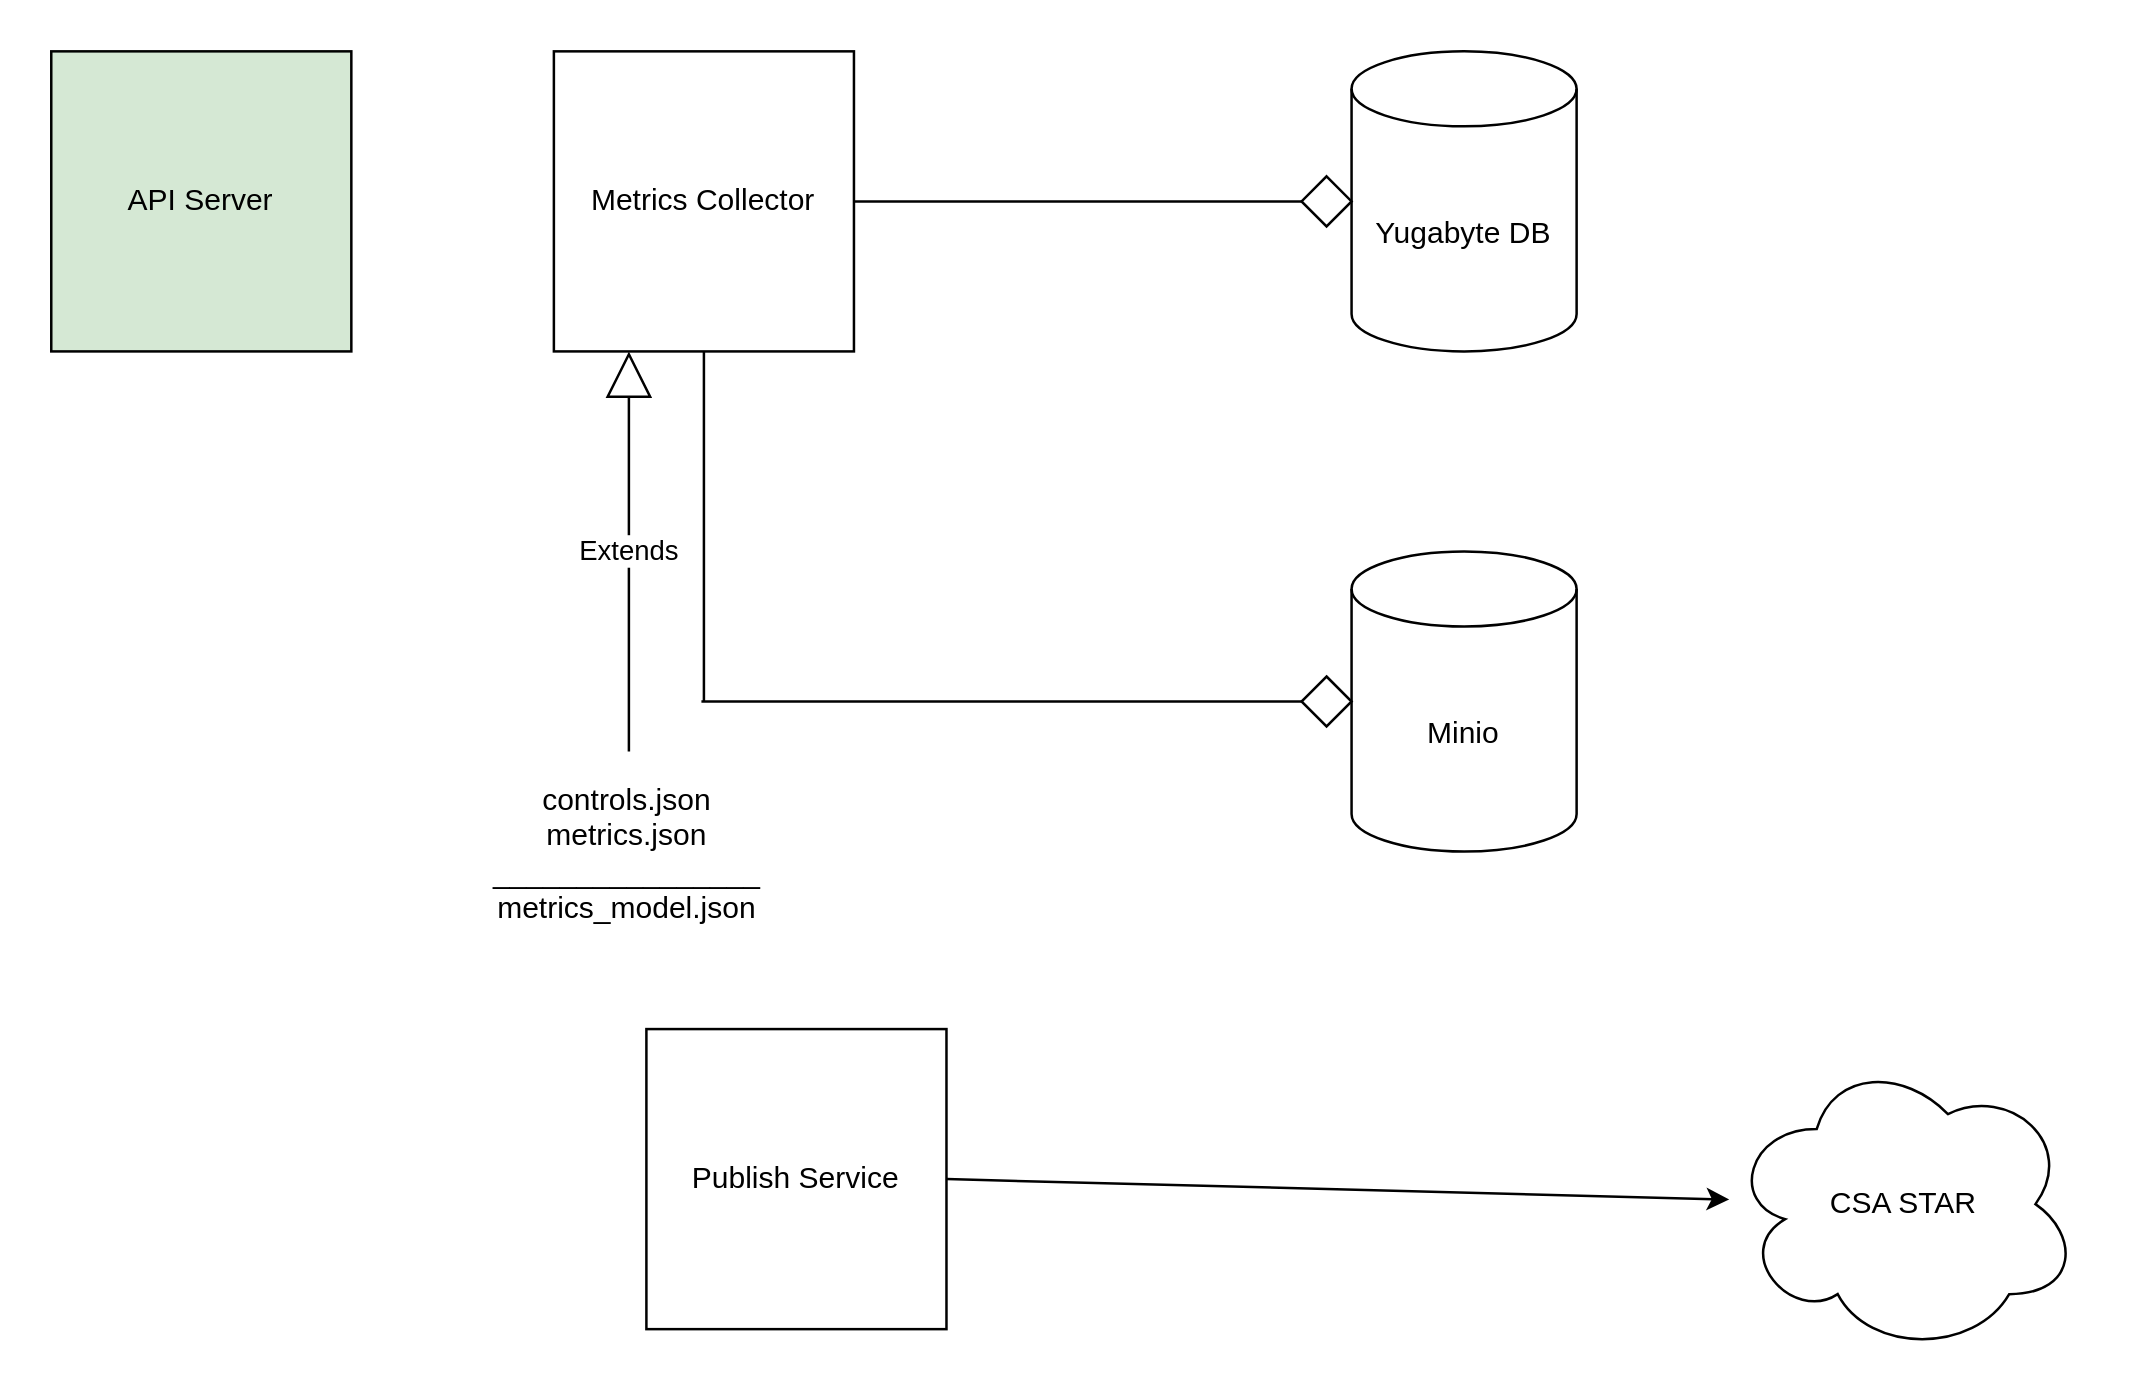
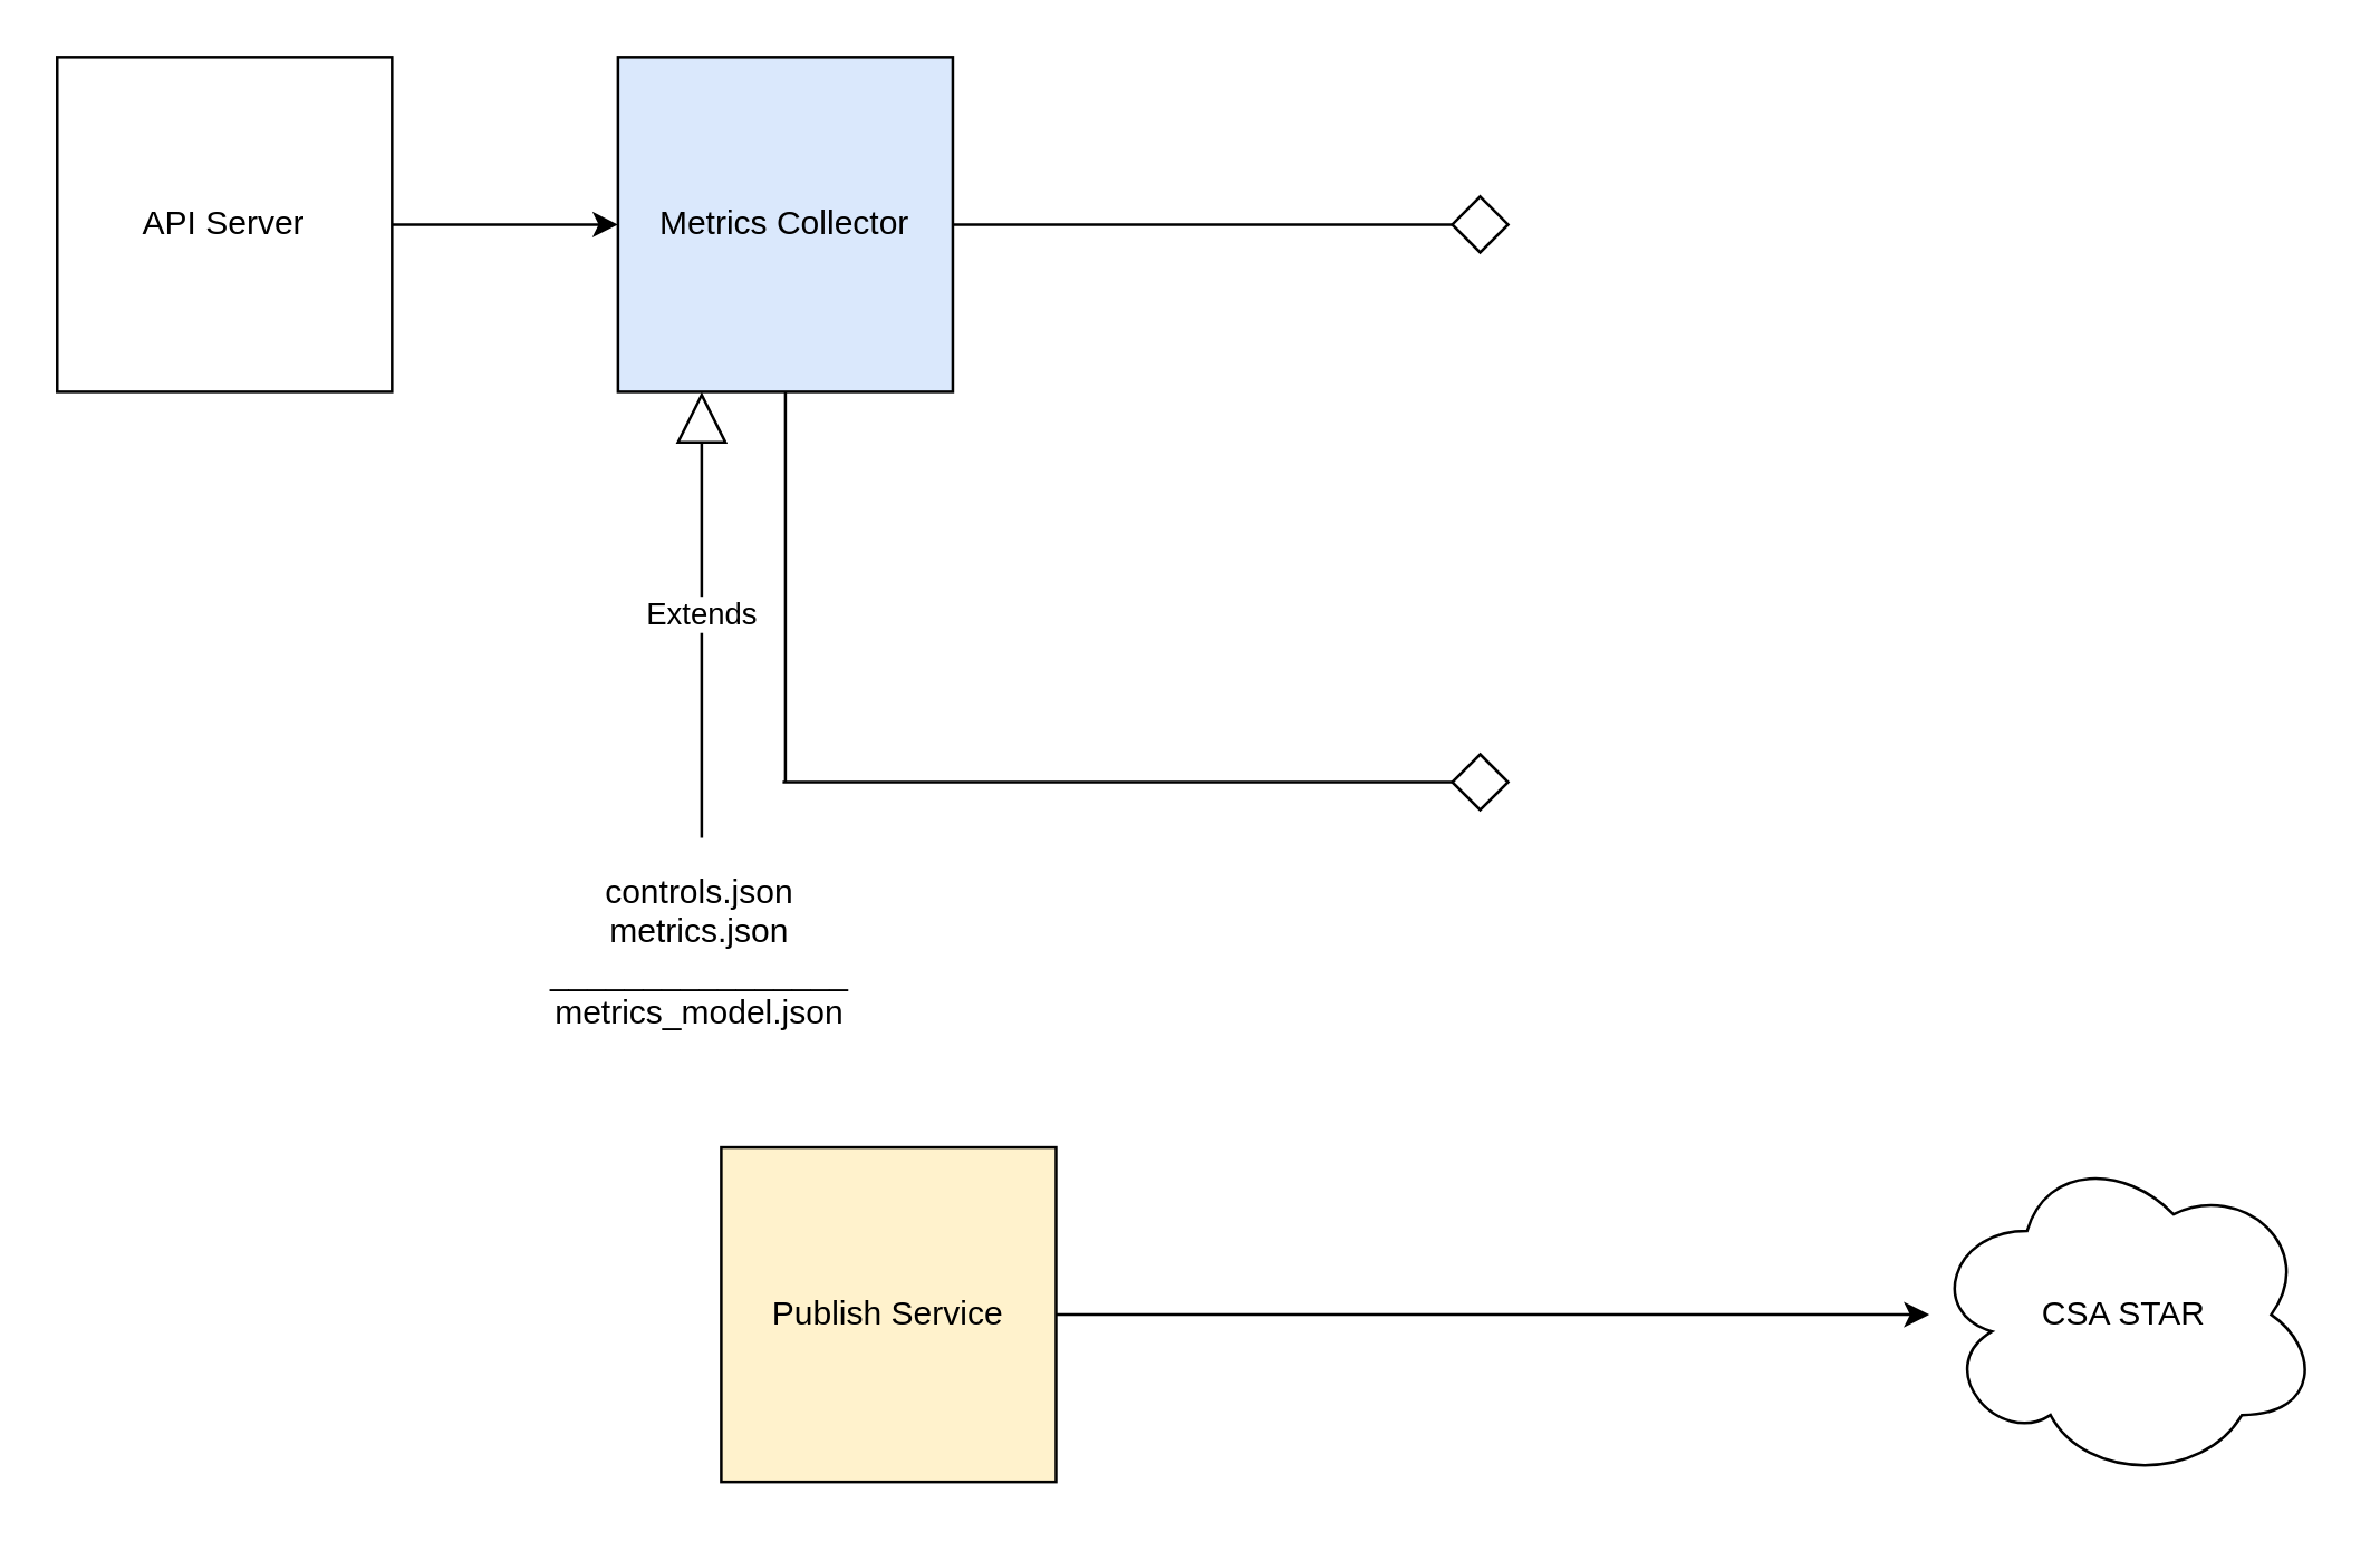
- <mxCell id="2" value="API Server" style="whiteSpace=wrap;html=1;aspect=fixed;fillColor=#d5e8d4;" vertex="1" parent="1"><mxGeometry x="20" y="20" width="120" height="120" as="geometry" /></mxCell>
+ <mxCell id="2" value="API Server" style="whiteSpace=wrap;html=1;aspect=fixed;" vertex="1" parent="1"><mxGeometry x="20" y="20" width="120" height="120" as="geometry" /></mxCell>
+ <mxCell id="8" value="" style="endArrow=classic;html=1;exitX=1;exitY=0.5;exitDx=0;exitDy=0;entryX=0;entryY=0.5;entryDx=0;entryDy=0;" edge="1" parent="1" source="2" target="3"><mxGeometry width="50" height="50" relative="1" as="geometry"><mxPoint x="250" y="320" as="sourcePoint" /><mxPoint x="300" y="270" as="targetPoint" /></mxGeometry></mxCell>
- <mxCell id="3" value="Metrics Collector" style="whiteSpace=wrap;html=1;aspect=fixed;" vertex="1" parent="1"><mxGeometry x="221" y="20" width="120" height="120" as="geometry" /></mxCell>
+ <mxCell id="3" value="Metrics Collector" style="whiteSpace=wrap;html=1;aspect=fixed;fillColor=#dae8fc;" vertex="1" parent="1"><mxGeometry x="221" y="20" width="120" height="120" as="geometry" /></mxCell>
- <mxCell id="5" value="Yugabyte DB" style="shape=cylinder3;whiteSpace=wrap;html=1;boundedLbl=1;backgroundOutline=1;size=15;" vertex="1" parent="1"><mxGeometry x="540" y="20" width="90" height="120" as="geometry" /></mxCell>
- <mxCell id="6" value="Minio" style="shape=cylinder3;whiteSpace=wrap;html=1;boundedLbl=1;backgroundOutline=1;size=15;" vertex="1" parent="1"><mxGeometry x="540" y="220" width="90" height="120" as="geometry" /></mxCell>
- <mxCell id="4" value="Publish Service" style="whiteSpace=wrap;html=1;aspect=fixed;" vertex="1" parent="1"><mxGeometry x="258" y="411" width="120" height="120" as="geometry" /></mxCell>
+ <mxCell id="4" value="Publish Service" style="whiteSpace=wrap;html=1;aspect=fixed;fillColor=#fff2cc;" vertex="1" parent="1"><mxGeometry x="258" y="411" width="120" height="120" as="geometry" /></mxCell>
- <mxCell id="7" value="CSA STAR" style="ellipse;shape=cloud;whiteSpace=wrap;html=1;" vertex="1" parent="1"><mxGeometry x="691" y="421" width="140" height="120" as="geometry" /></mxCell>
+ <mxCell id="7" value="CSA STAR" style="ellipse;shape=cloud;whiteSpace=wrap;html=1;" vertex="1" parent="1"><mxGeometry x="691" y="411" width="140" height="120" as="geometry" /></mxCell>
